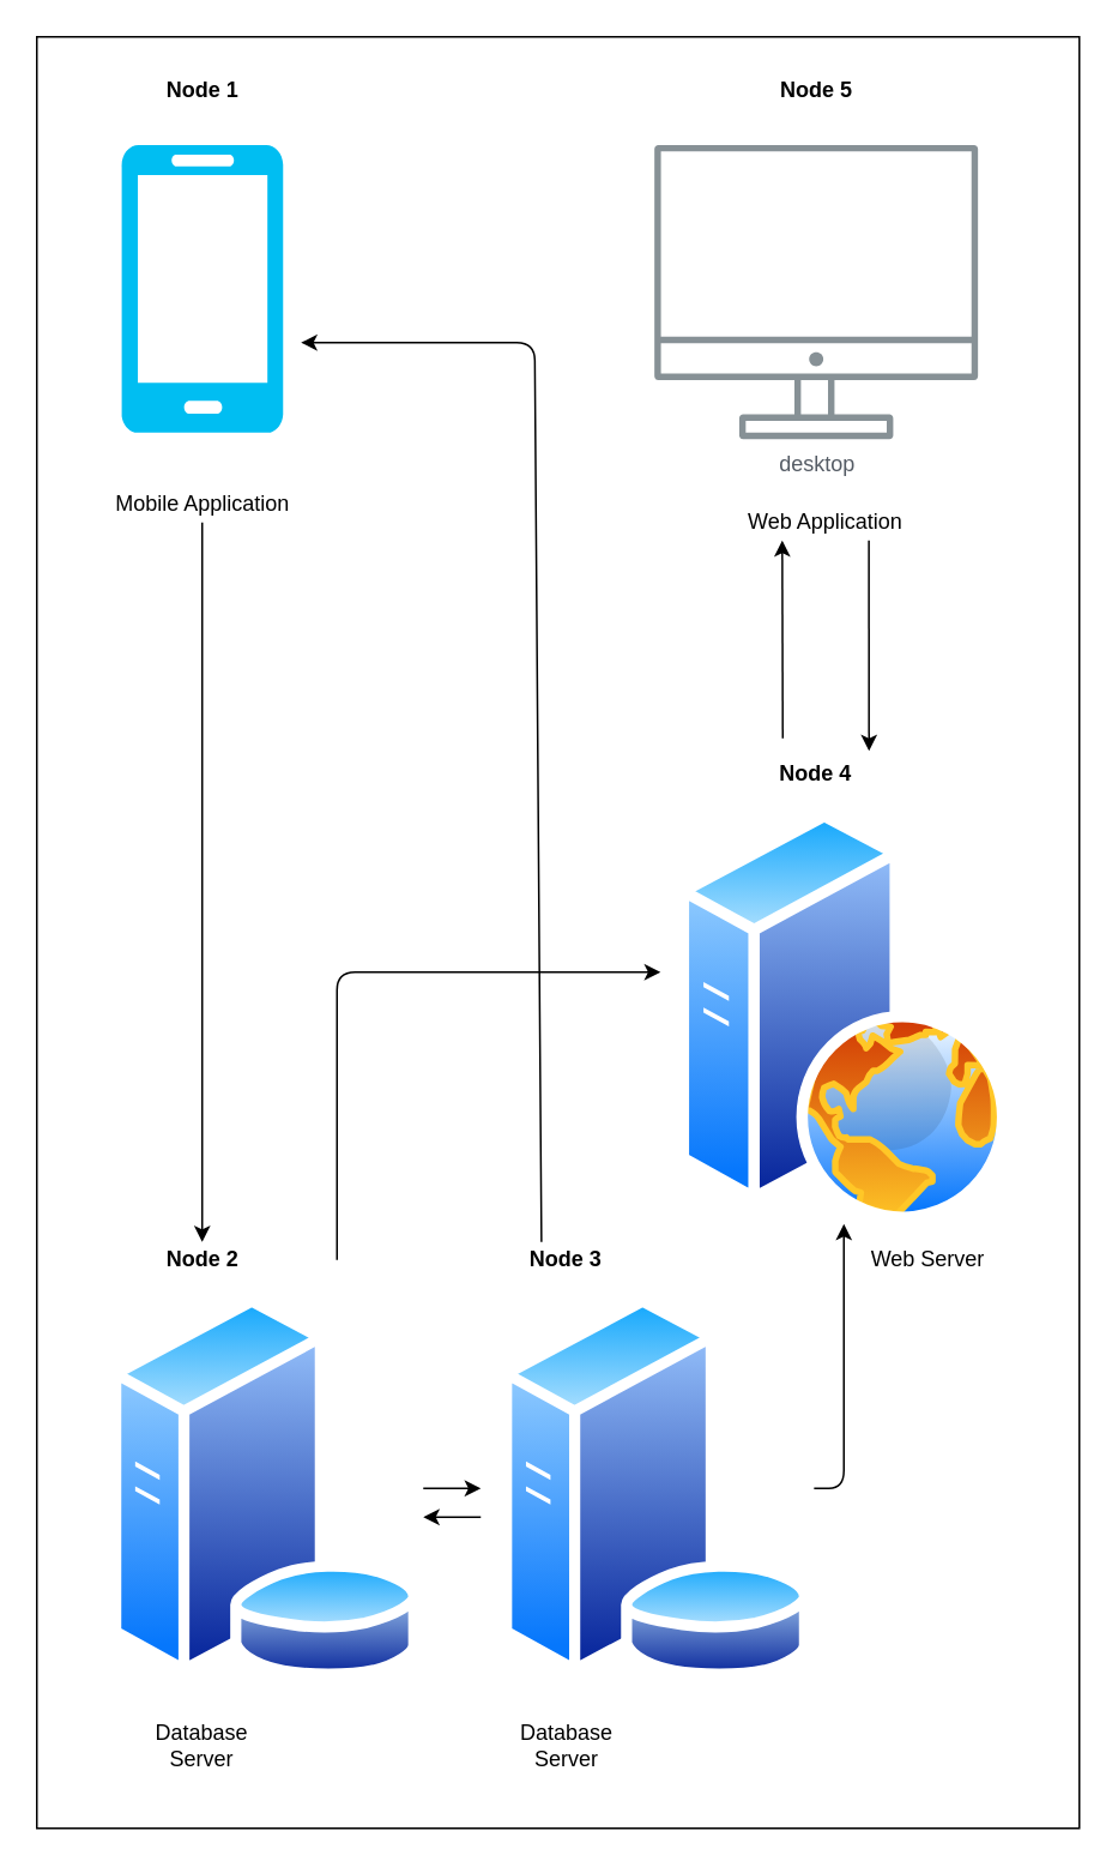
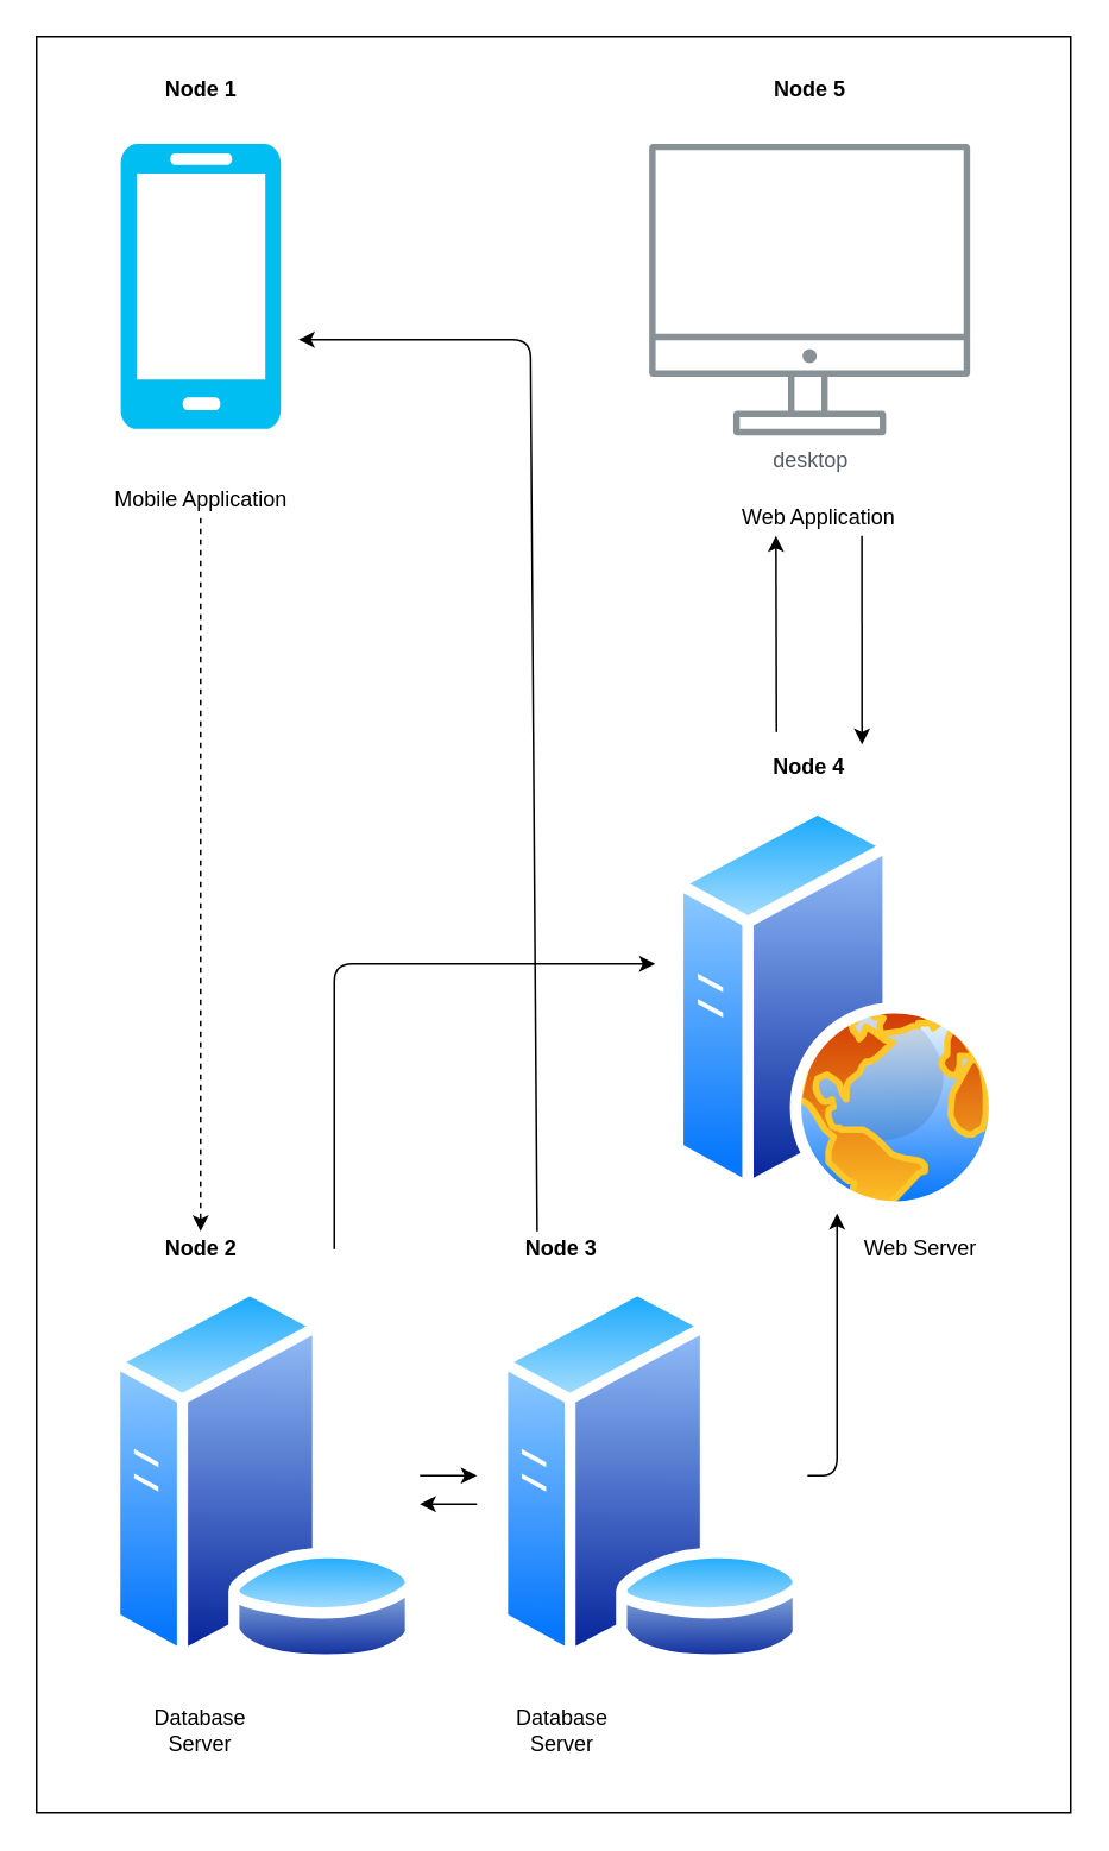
- <mxCell id="20" value="" style="endArrow=classic;html=1;entryX=0.5;entryY=0;entryDx=0;entryDy=0;" edge="1" parent="1" source="8" target="12"><mxGeometry width="50" height="50" relative="1" as="geometry"><mxPoint x="77" y="610" as="sourcePoint" /><mxPoint x="127" y="560" as="targetPoint" /></mxGeometry></mxCell>
+ <mxCell id="20" value="" style="endArrow=classic;html=1;entryX=0.5;entryY=0;entryDx=0;entryDy=0;dashed=1;" edge="1" parent="1" source="8" target="12"><mxGeometry width="50" height="50" relative="1" as="geometry"><mxPoint x="77" y="610" as="sourcePoint" /><mxPoint x="127" y="560" as="targetPoint" /></mxGeometry></mxCell>
